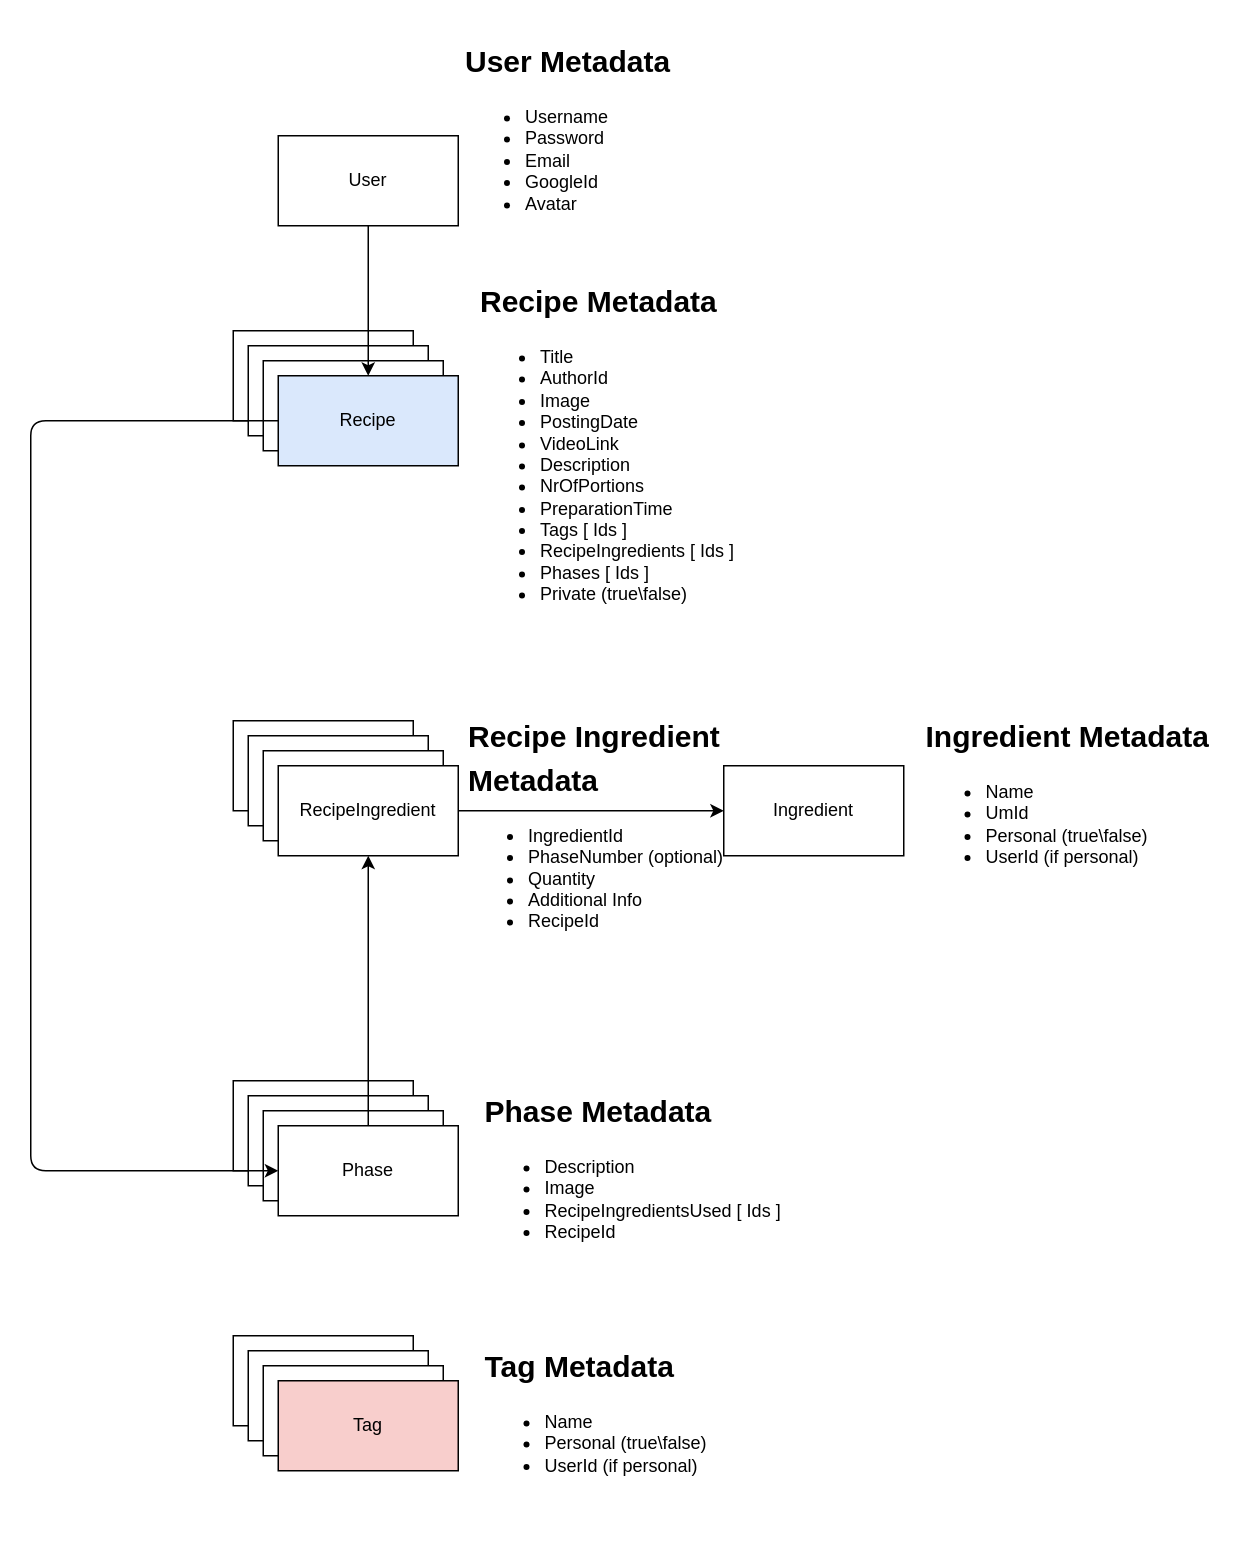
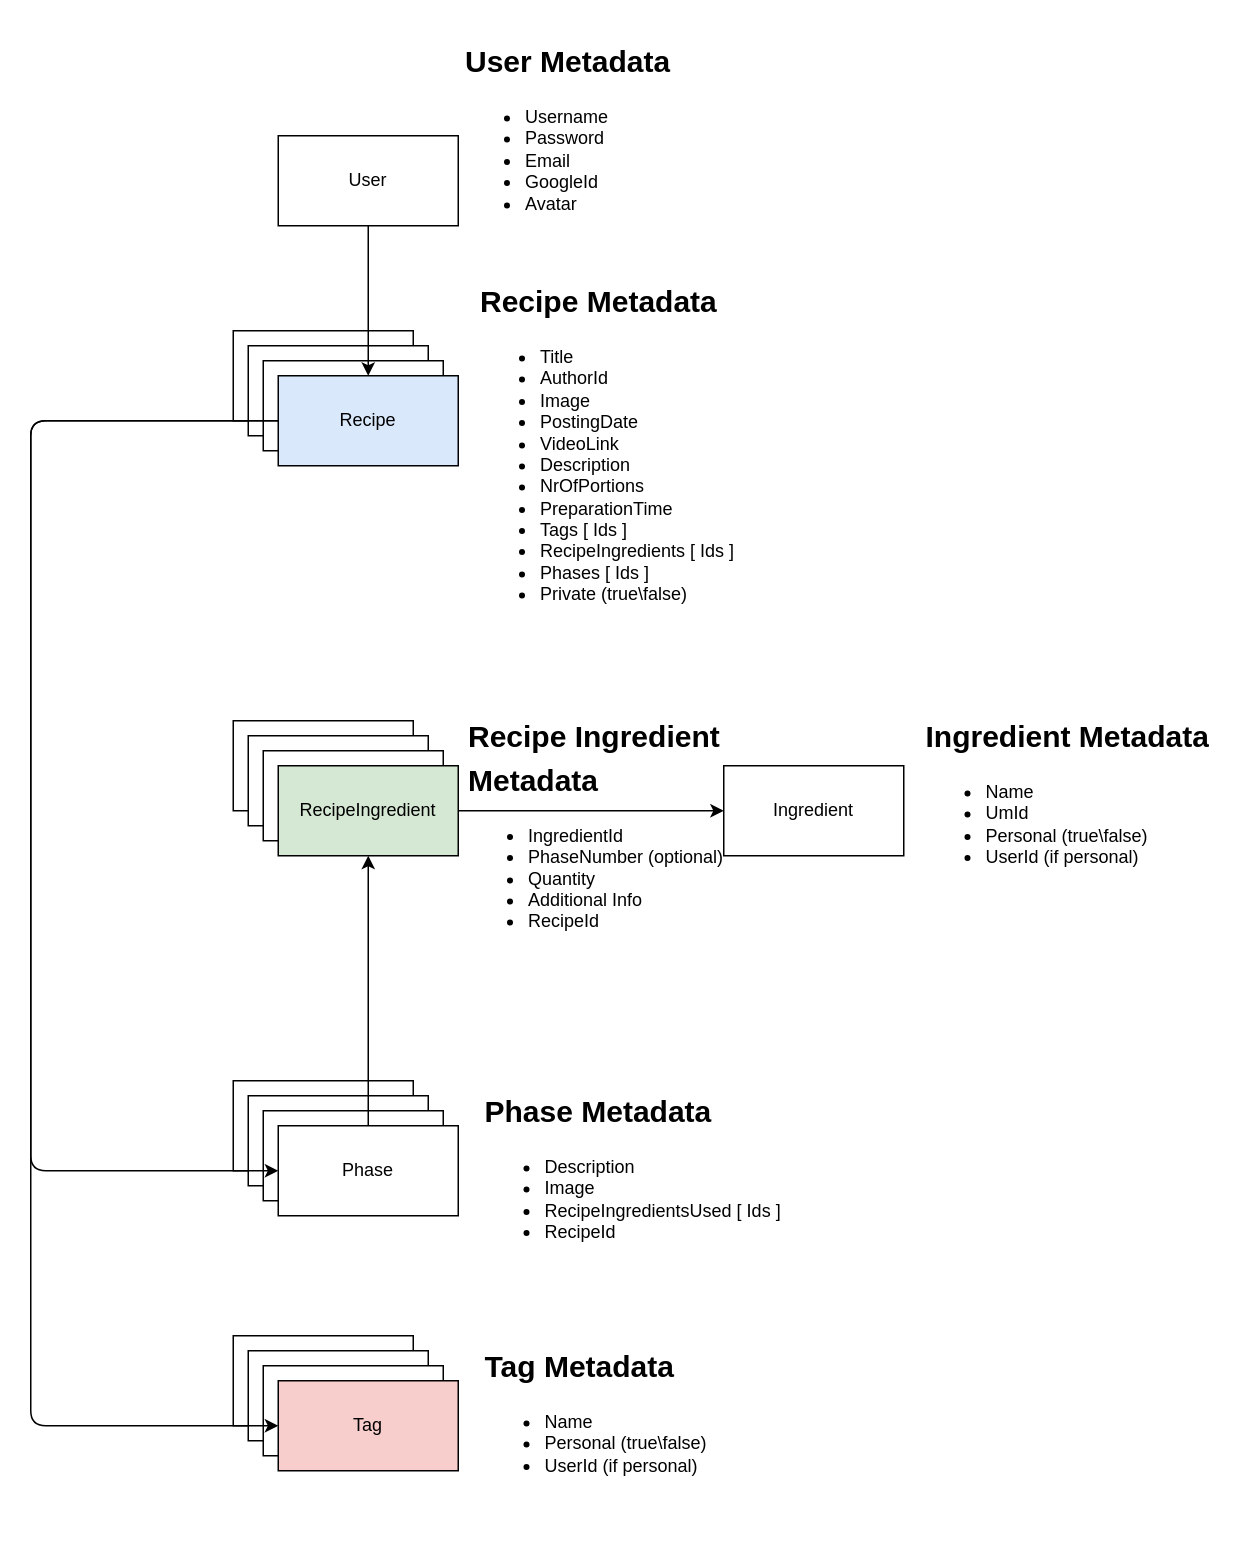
- <mxCell id="14" value="RecipeIngredient" style="rounded=0;whiteSpace=wrap;html=1;" vertex="1" parent="1"><mxGeometry x="185" y="510" width="120" height="60" as="geometry" /></mxCell>
+ <mxCell id="14" value="RecipeIngredient" style="rounded=0;whiteSpace=wrap;html=1;fillColor=#d5e8d4;" vertex="1" parent="1"><mxGeometry x="185" y="510" width="120" height="60" as="geometry" /></mxCell>
+ <mxCell id="28" style="edgeStyle=none;html=1;entryX=0;entryY=0.5;entryDx=0;entryDy=0;fontSize=20;" edge="1" parent="1" source="7" target="27"><mxGeometry relative="1" as="geometry"><Array as="points"><mxPoint x="20" y="280" /><mxPoint x="20" y="950" /></Array></mxGeometry></mxCell>
